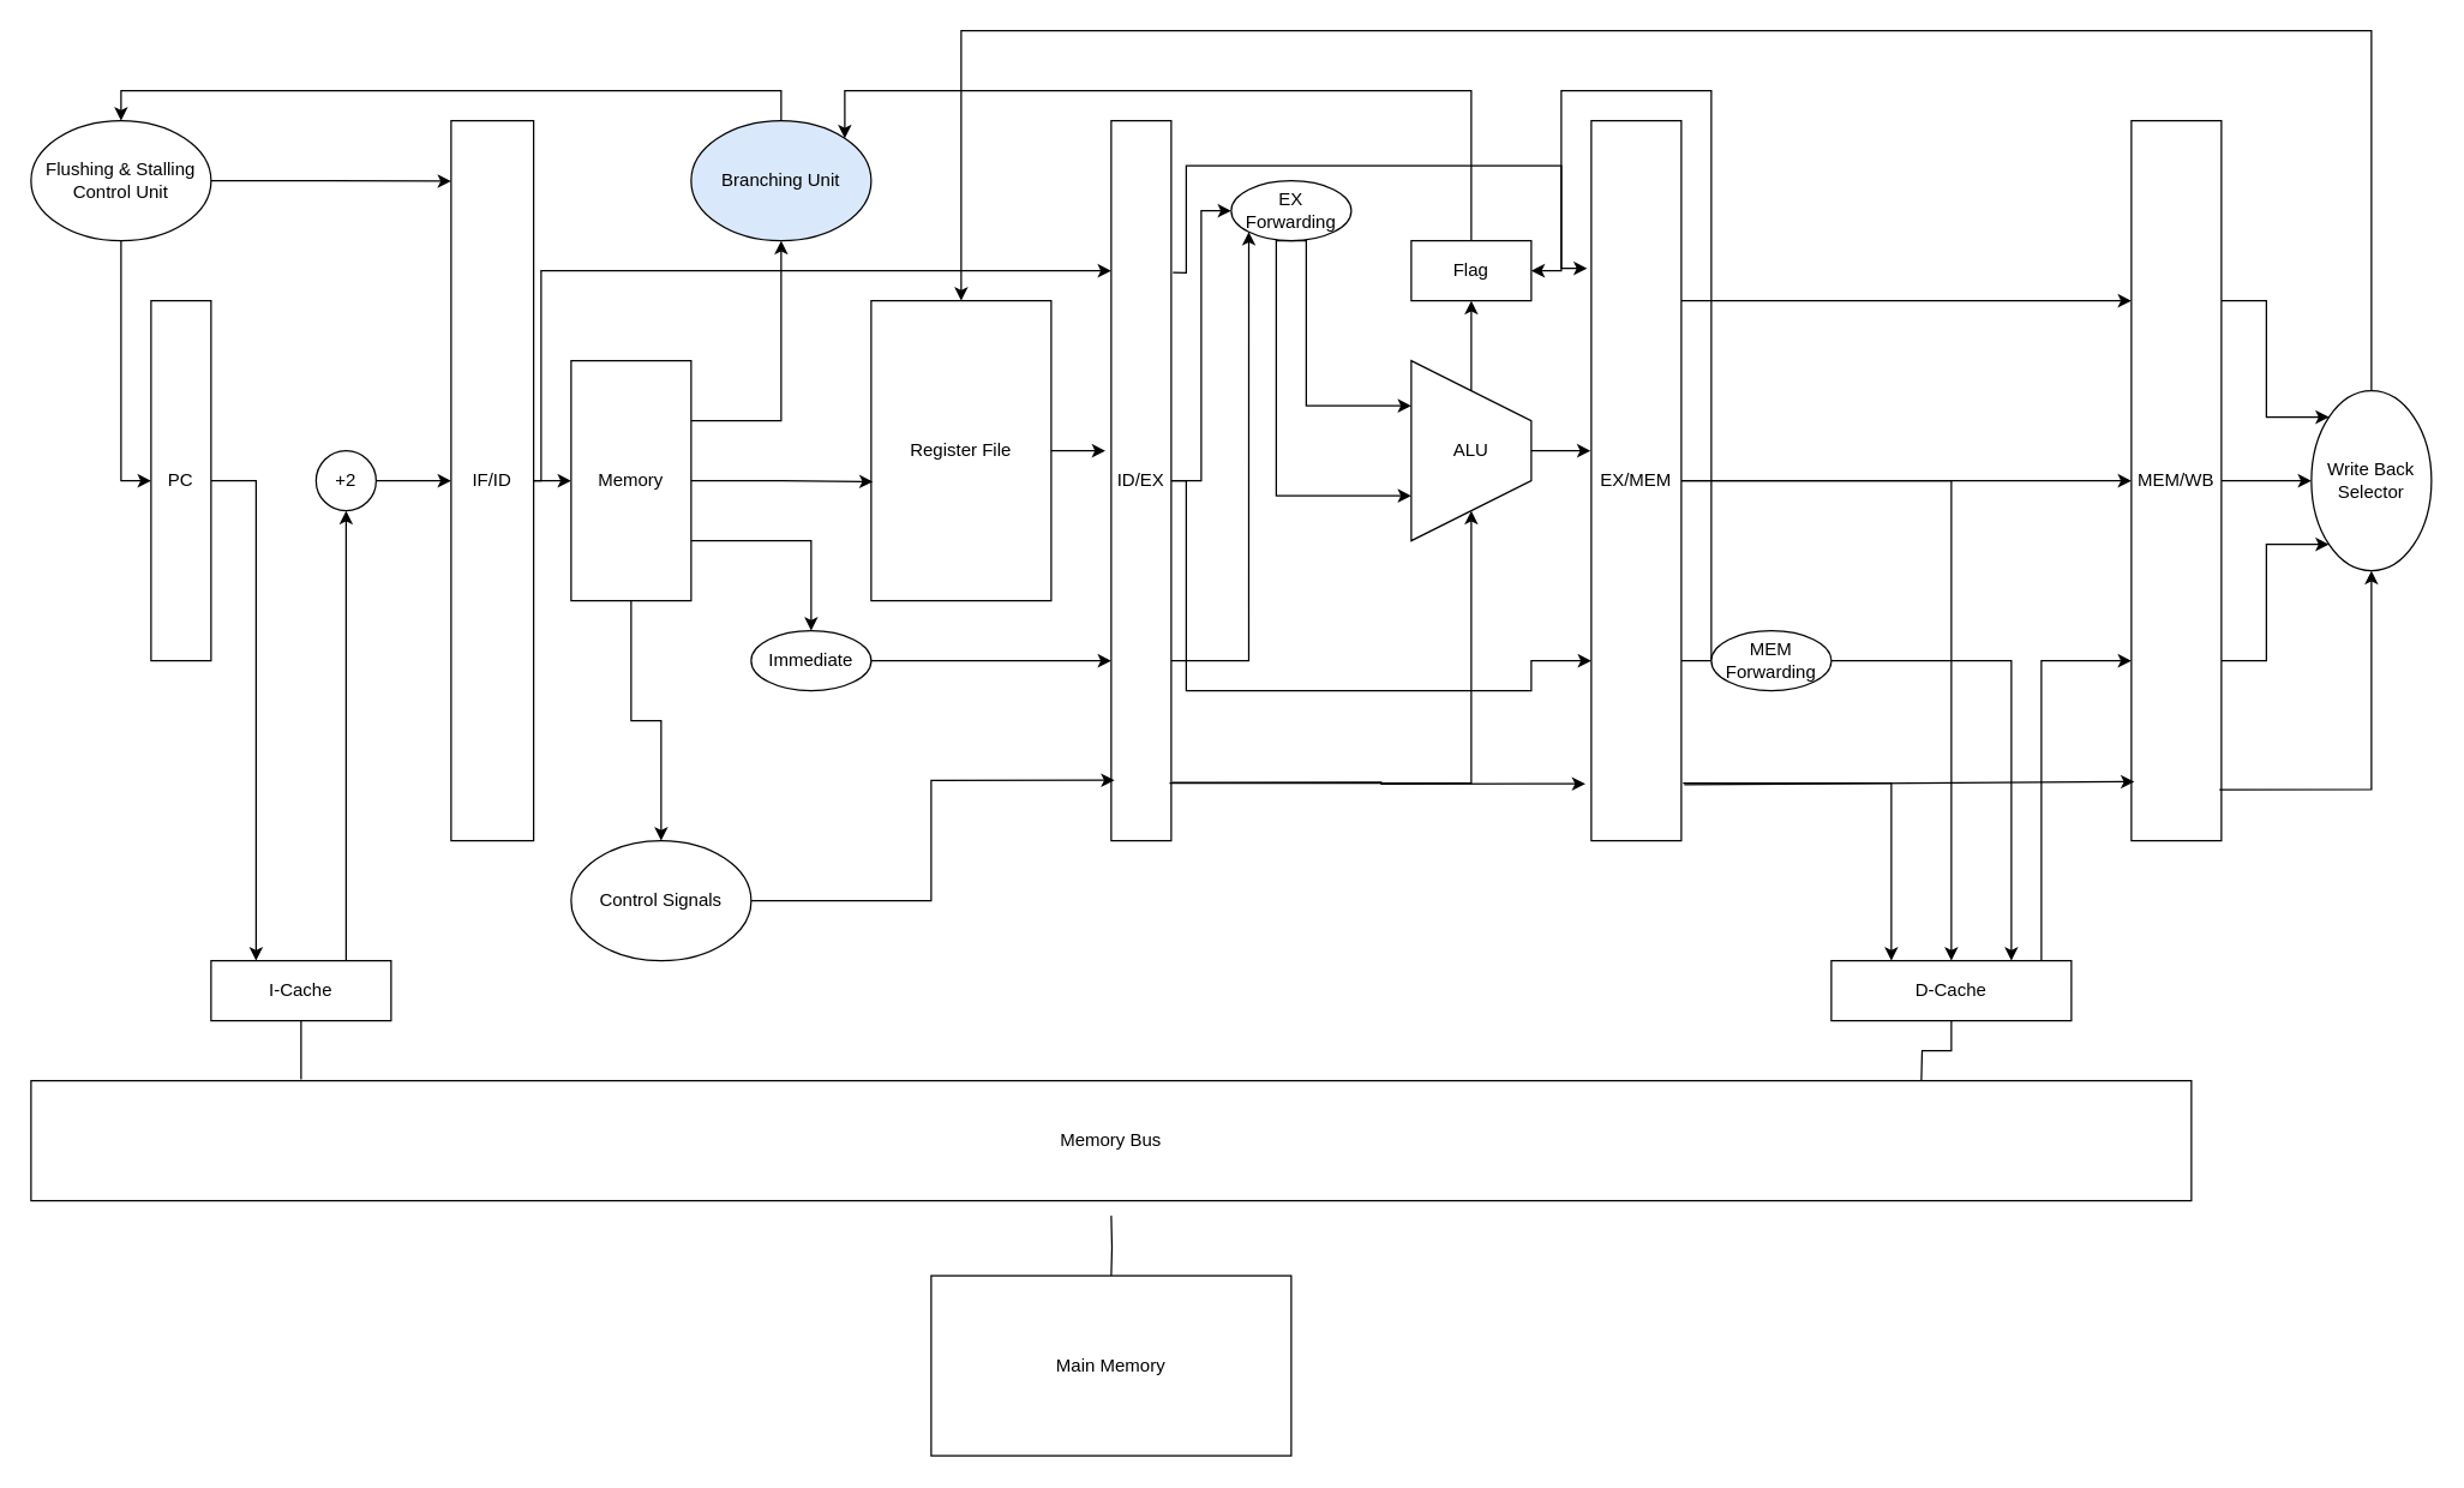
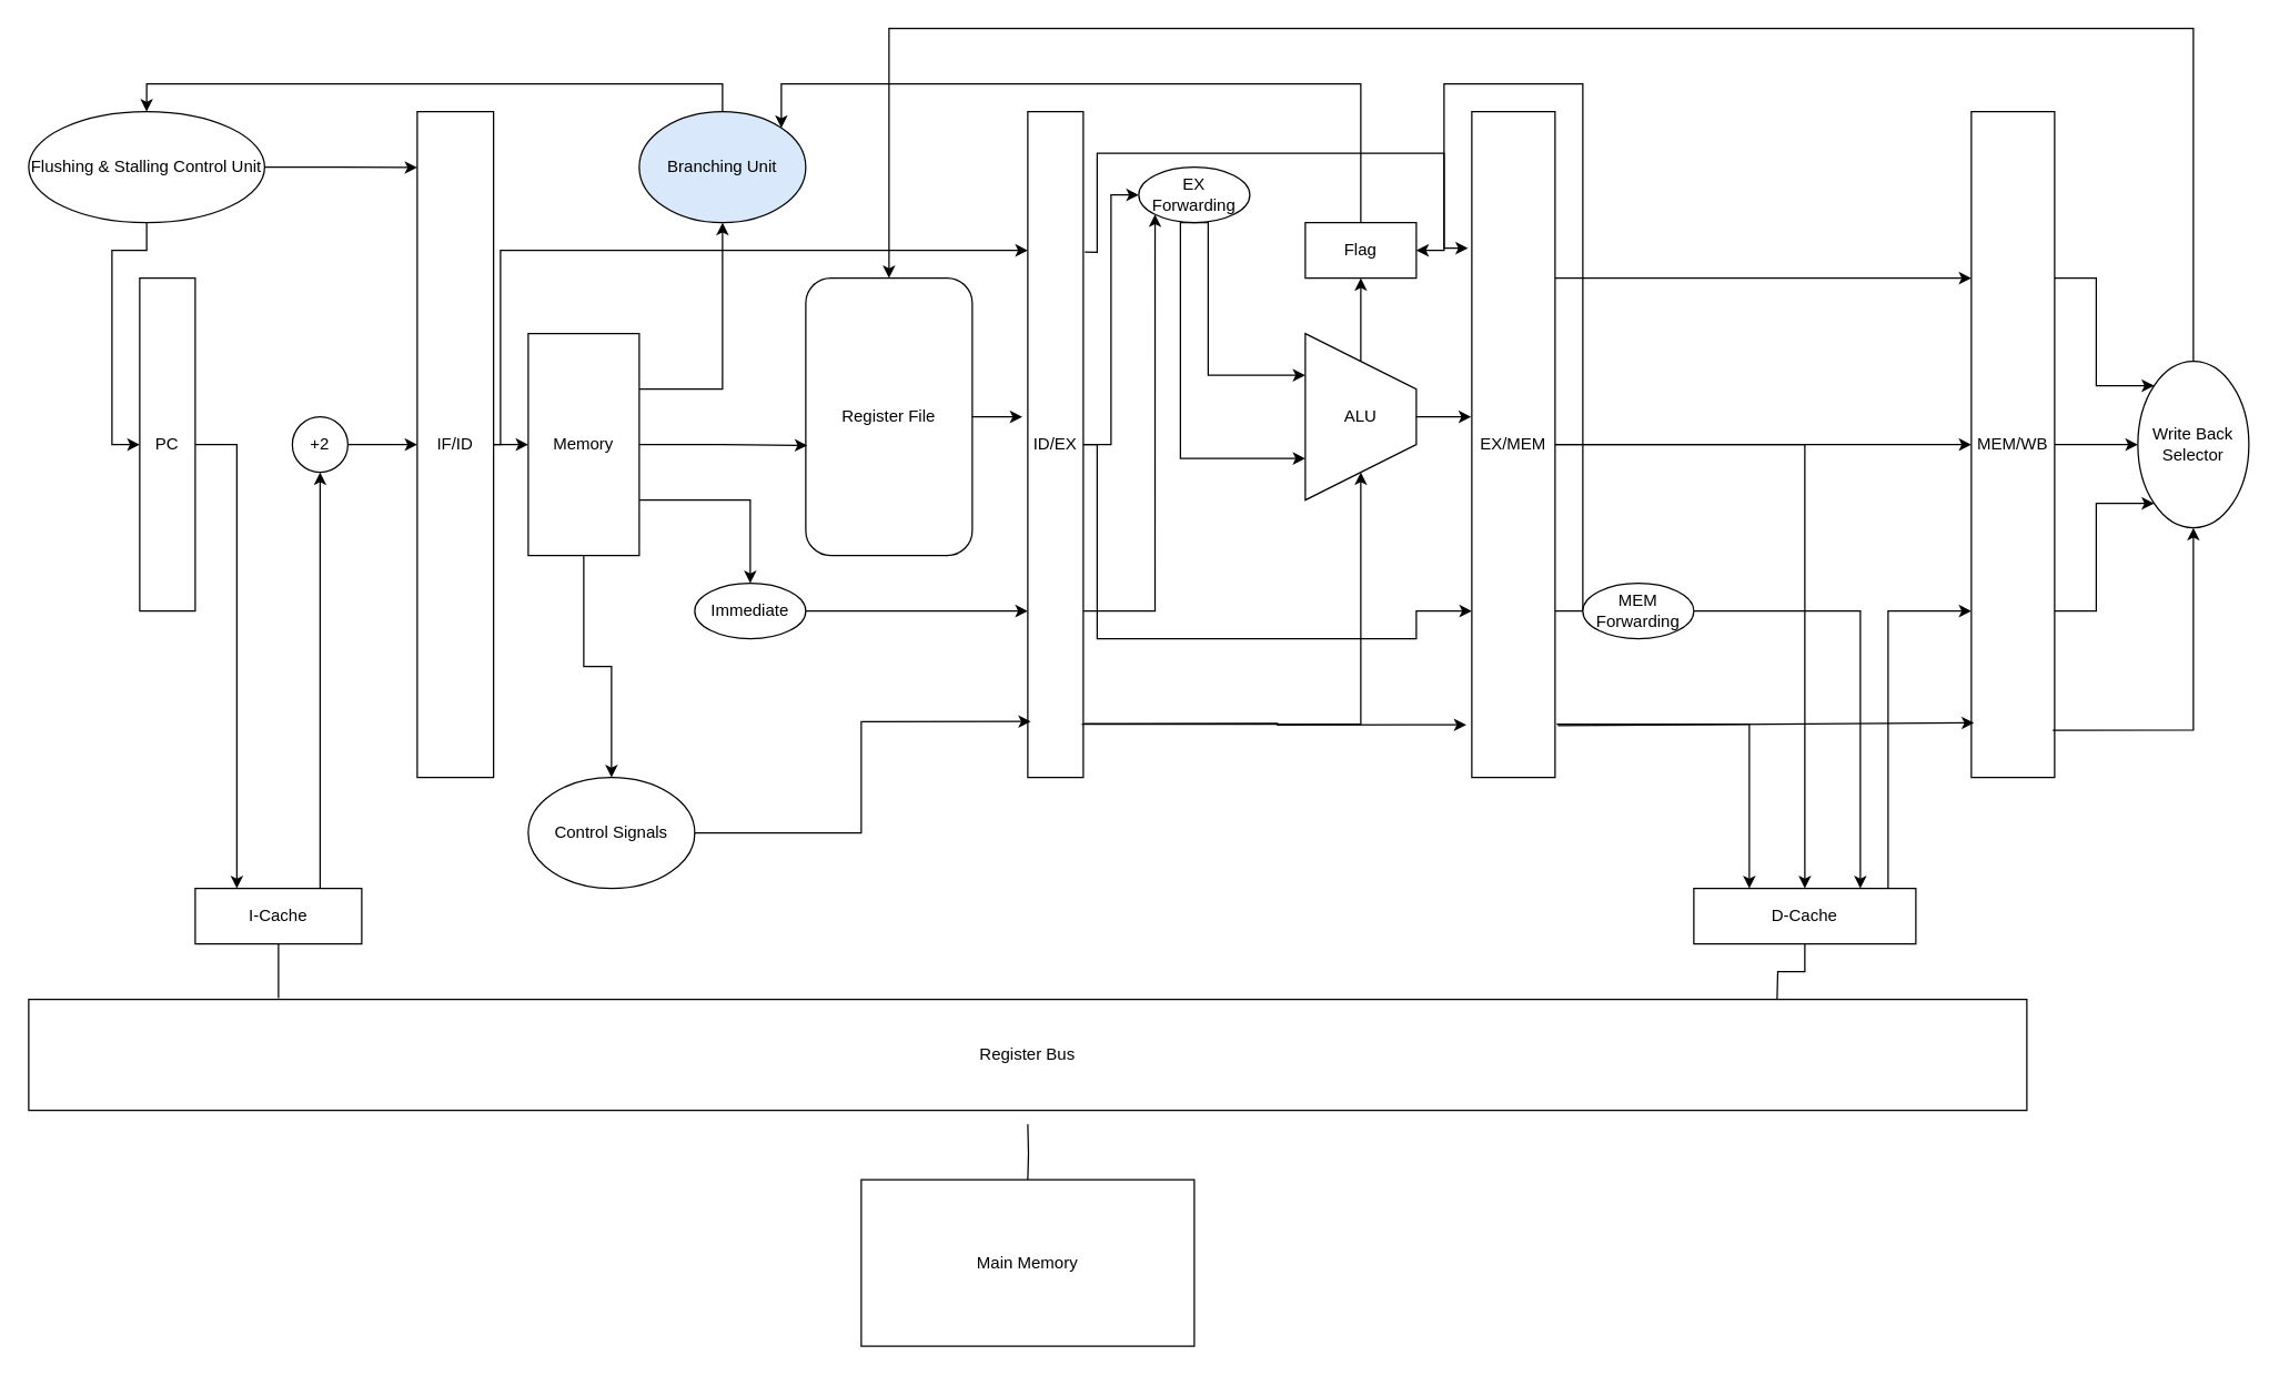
- <mxCell id="7" value="Flushing &amp;amp; Stalling Control Unit" style="ellipse;whiteSpace=wrap;html=1;" vertex="1" parent="1"><mxGeometry x="20" y="80" width="120" height="80" as="geometry" /></mxCell>
+ <mxCell id="7" value="Flushing &amp;amp; Stalling Control Unit" style="ellipse;whiteSpace=wrap;html=1;" vertex="1" parent="1"><mxGeometry x="20" y="80" width="170" height="80" as="geometry" /></mxCell>
- <mxCell id="26" value="Register File" style="rounded=0;whiteSpace=wrap;html=1;" vertex="1" parent="1"><mxGeometry x="580" y="200" width="120" height="200" as="geometry" /></mxCell>
+ <mxCell id="26" value="Register File" style="whiteSpace=wrap;html=1;rounded=1;" vertex="1" parent="1"><mxGeometry x="580" y="200" width="120" height="200" as="geometry" /></mxCell>
- <mxCell id="3" value="Memory Bus" style="rounded=0;whiteSpace=wrap;html=1;" vertex="1" parent="1"><mxGeometry x="20" y="720" width="1440" height="80" as="geometry" /></mxCell>
+ <mxCell id="3" value="Register Bus" style="rounded=0;whiteSpace=wrap;html=1;" vertex="1" parent="1"><mxGeometry x="20" y="720" width="1440" height="80" as="geometry" /></mxCell>
